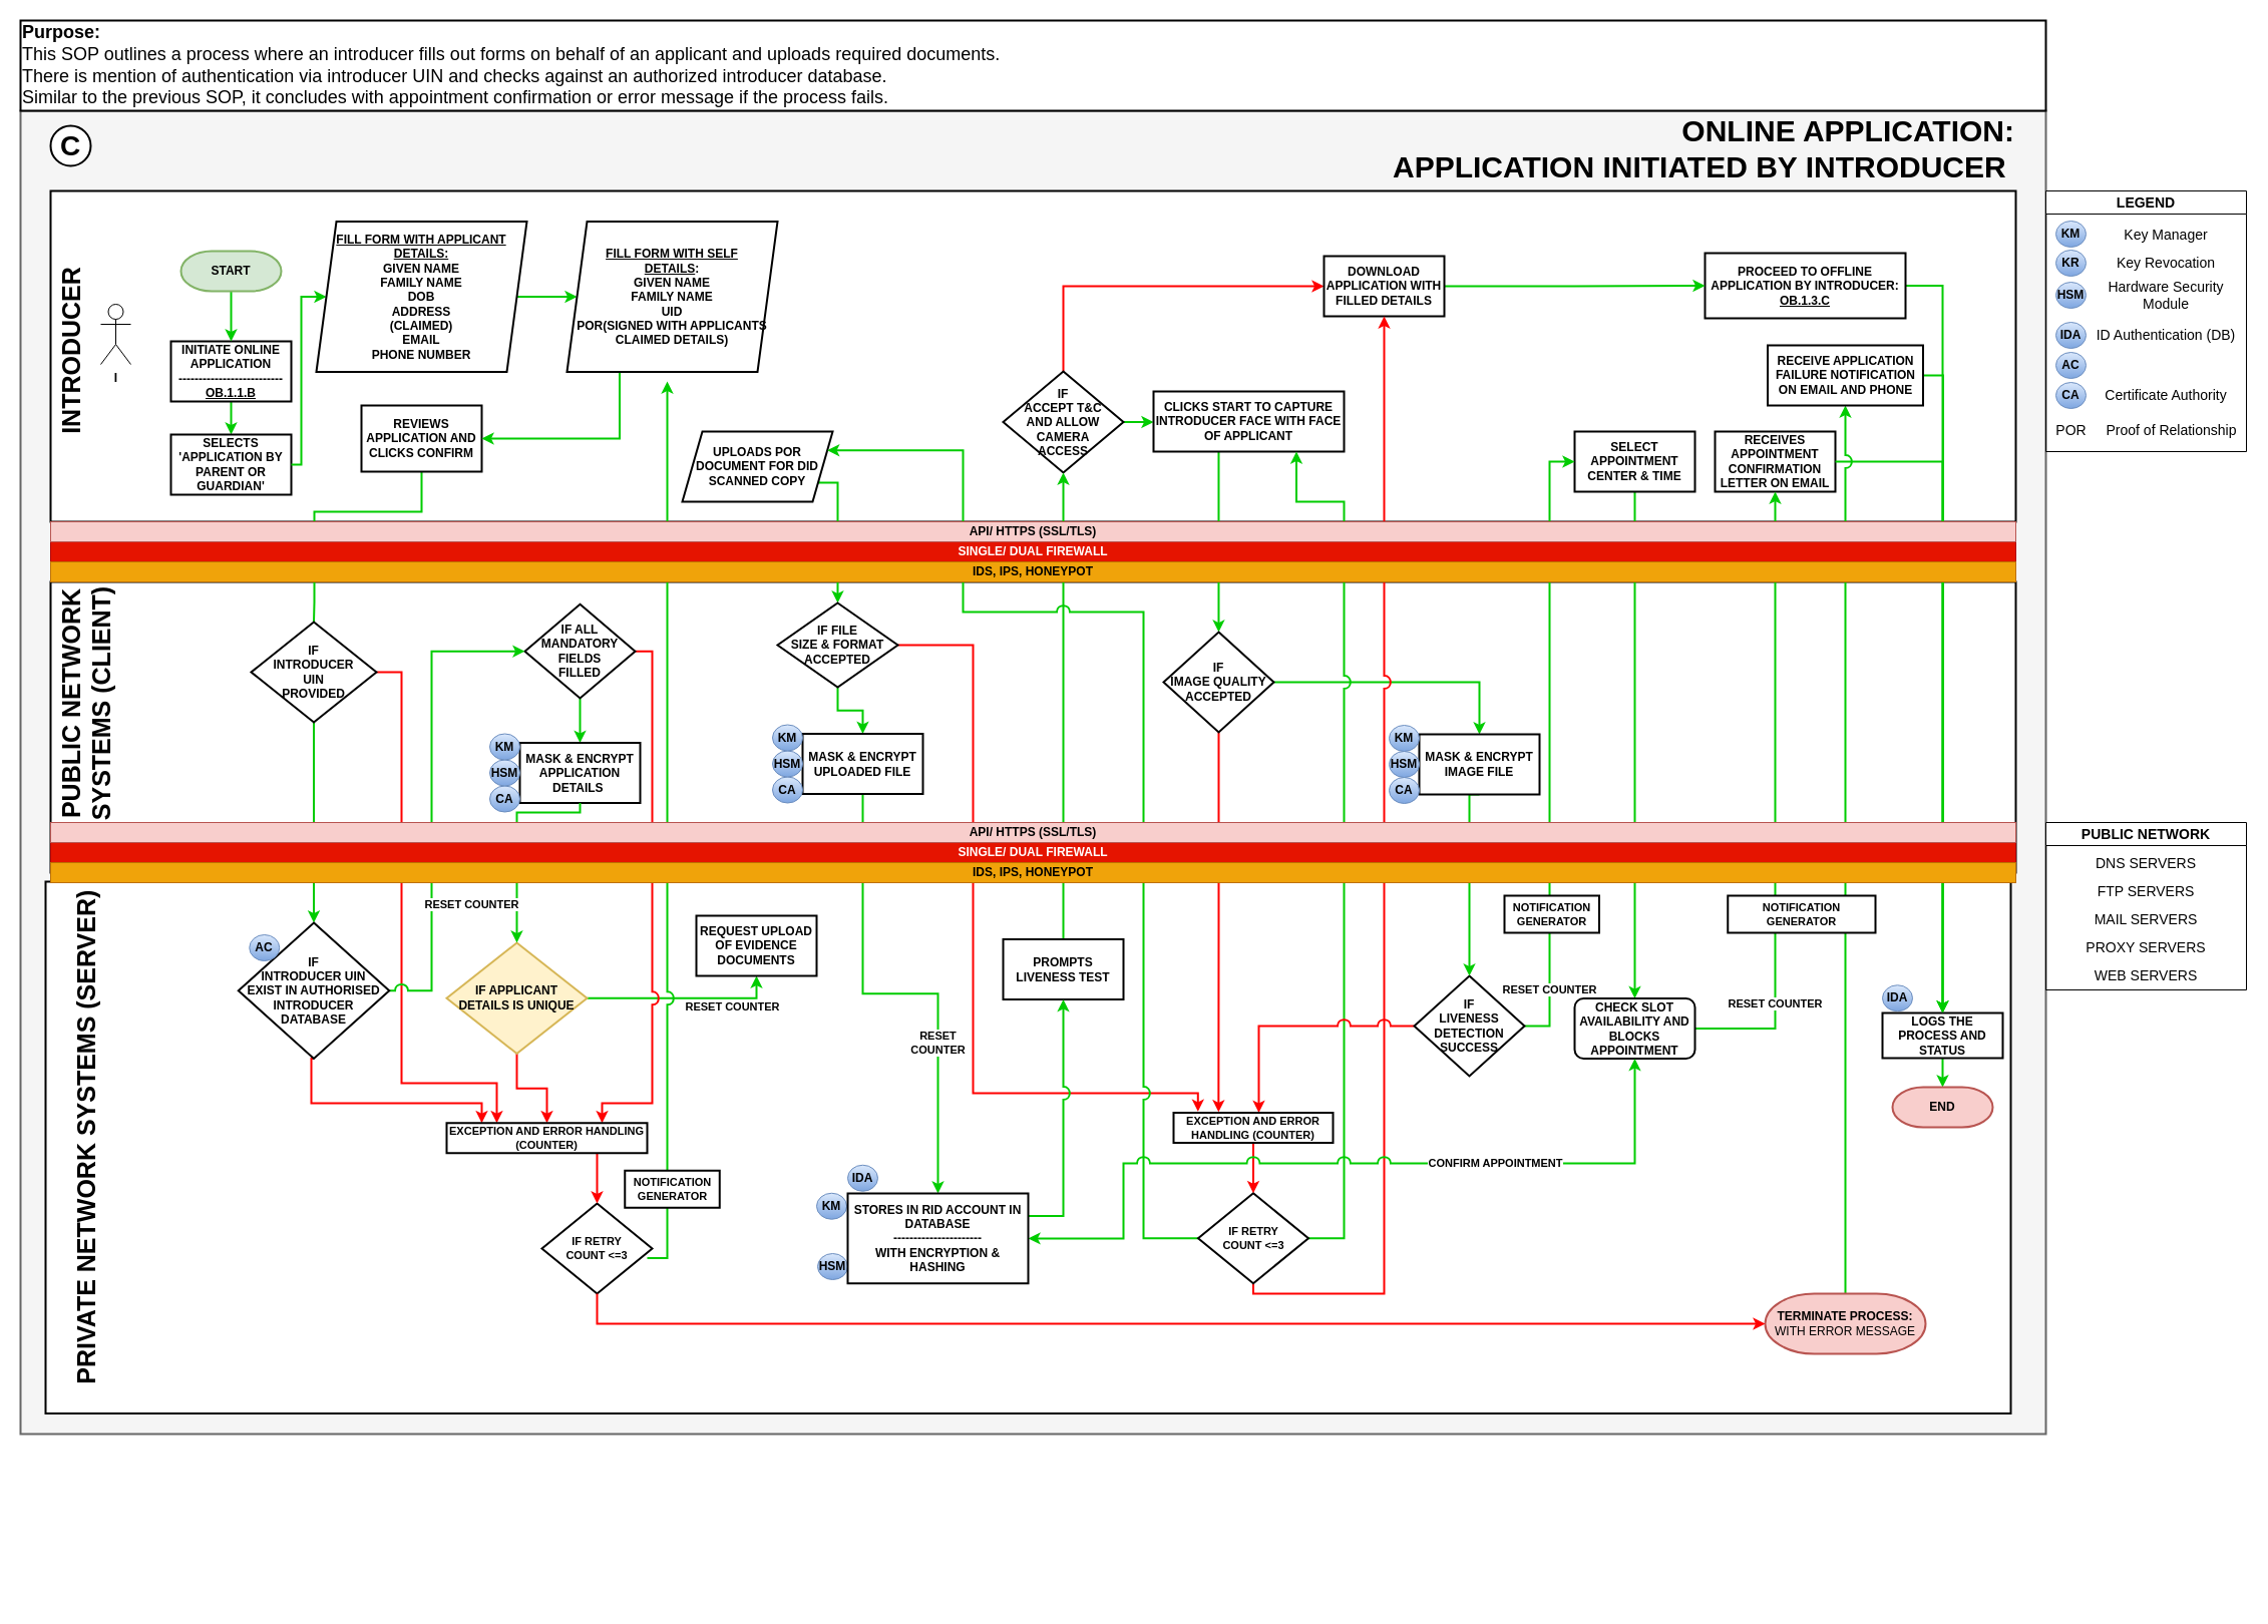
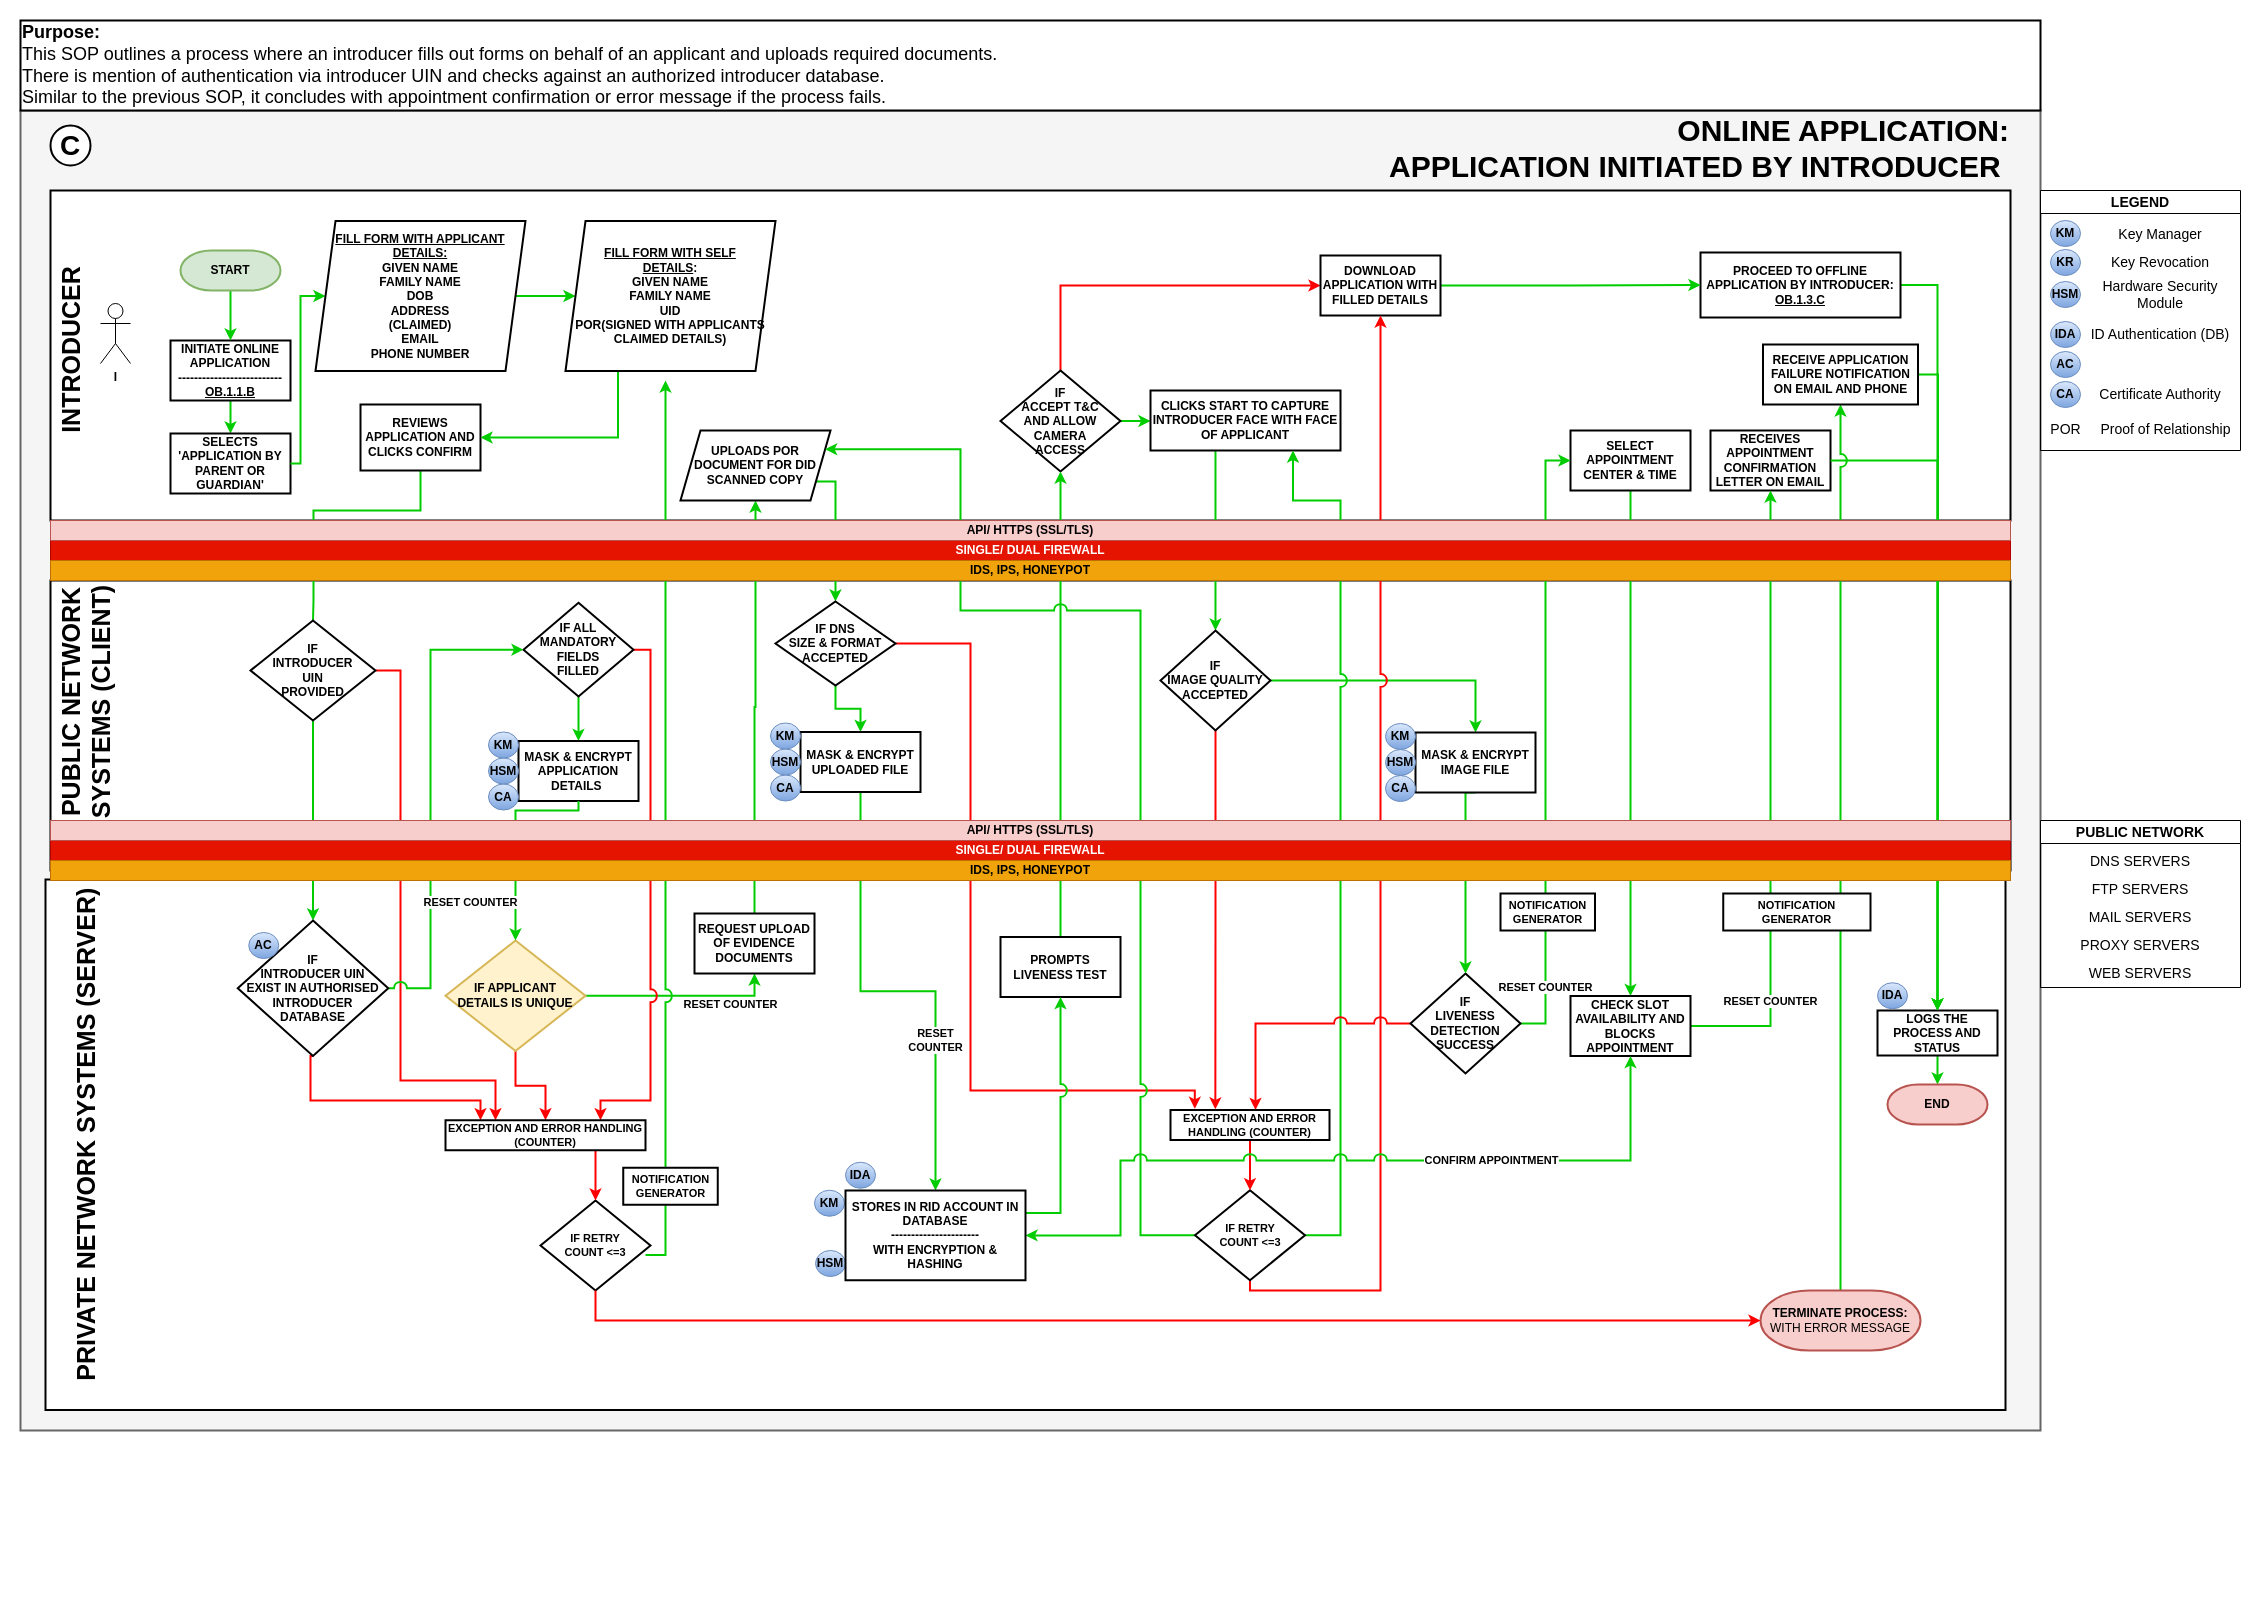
- <mxCell id="35" value="IF FILE&lt;br&gt;SIZE &amp;amp; FORMAT ACCEPTED" style="rounded=0;whiteSpace=wrap;html=1;strokeWidth=2;fontStyle=1;shape=rhombus;perimeter=rhombusPerimeter;" parent="1" vertex="1"><mxGeometry x="775" y="601" width="120" height="84" as="geometry" /></mxCell>
+ <mxCell id="35" value="IF DNS&lt;br&gt;SIZE &amp;amp; FORMAT ACCEPTED" style="rounded=0;whiteSpace=wrap;html=1;strokeWidth=2;fontStyle=1;shape=rhombus;perimeter=rhombusPerimeter;" parent="1" vertex="1"><mxGeometry x="775" y="601" width="120" height="84" as="geometry" /></mxCell>
+ <mxCell id="18" style="edgeStyle=orthogonalEdgeStyle;rounded=0;orthogonalLoop=1;jettySize=auto;html=1;exitX=0.5;exitY=0;exitDx=0;exitDy=0;strokeColor=#00CC00;strokeWidth=2;fontStyle=1" parent="1" source="19" target="21" edge="1"><mxGeometry relative="1" as="geometry" /></mxCell>
- <mxCell id="42" value="CHECK SLOT AVAILABILITY AND BLOCKS APPOINTMENT" style="whiteSpace=wrap;html=1;strokeWidth=2;fontStyle=1;rounded=1;" parent="1" vertex="1"><mxGeometry x="1570" y="995.5" width="120" height="60" as="geometry" /></mxCell>
+ <mxCell id="42" value="CHECK SLOT AVAILABILITY AND BLOCKS APPOINTMENT" style="rounded=0;whiteSpace=wrap;html=1;strokeWidth=2;fontStyle=1" parent="1" vertex="1"><mxGeometry x="1570" y="995.5" width="120" height="60" as="geometry" /></mxCell>
